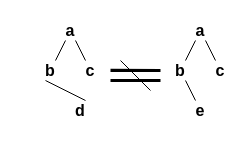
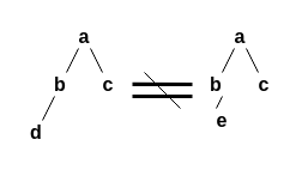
- <mxCell id="5" value="d" style="text;html=1;align=center;verticalAlign=middle;whiteSpace=wrap;rounded=0;fontSize=16;fontStyle=1" vertex="1" parent="1"><mxGeometry x="70" y="100" width="20" height="20" as="geometry" /></mxCell>
+ <mxCell id="5" value="d" style="text;html=1;align=center;verticalAlign=middle;whiteSpace=wrap;rounded=0;fontSize=16;fontStyle=1" vertex="1" parent="1"><mxGeometry x="20" y="100" width="20" height="20" as="geometry" /></mxCell>
- <mxCell id="15" value="e" style="text;html=1;align=center;verticalAlign=middle;whiteSpace=wrap;rounded=0;fontSize=16;fontStyle=1" vertex="1" parent="1"><mxGeometry x="190" y="100" width="20" height="20" as="geometry" /></mxCell>
+ <mxCell id="15" value="e" style="text;html=1;align=center;verticalAlign=middle;whiteSpace=wrap;rounded=0;fontSize=16;fontStyle=1" vertex="1" parent="1"><mxGeometry x="175" y="90" width="20" height="20" as="geometry" /></mxCell>
